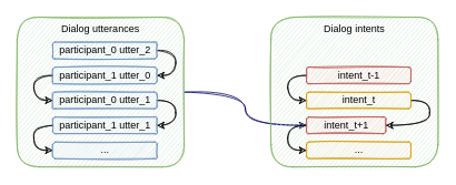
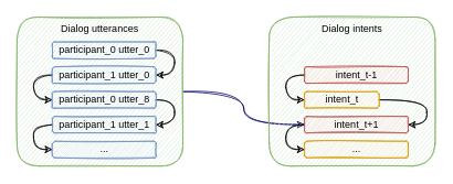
- <mxCell id="5" value="participant_0 utter_2" style="rounded=1;whiteSpace=wrap;html=1;fillColor=#dae8fc;strokeColor=#6c8ebf;sketch=1;" parent="1" vertex="1"><mxGeometry x="62.5" y="50" width="125" height="20" as="geometry" /></mxCell>
+ <mxCell id="5" value="participant_0 utter_0" style="rounded=1;whiteSpace=wrap;html=1;fillColor=#dae8fc;strokeColor=#6c8ebf;sketch=1;" parent="1" vertex="1"><mxGeometry x="62.5" y="50" width="125" height="20" as="geometry" /></mxCell>
- <mxCell id="9" value="participant_0 utter_1" style="rounded=1;whiteSpace=wrap;html=1;fillColor=#dae8fc;strokeColor=#6c8ebf;sketch=1;" parent="1" vertex="1"><mxGeometry x="62.5" y="110" width="125" height="20" as="geometry" /></mxCell>
+ <mxCell id="9" value="participant_0 utter_8" style="rounded=1;whiteSpace=wrap;html=1;fillColor=#dae8fc;strokeColor=#6c8ebf;sketch=1;" parent="1" vertex="1"><mxGeometry x="62.5" y="110" width="125" height="20" as="geometry" /></mxCell>
- <mxCell id="17" value="intent_t" style="rounded=1;whiteSpace=wrap;html=1;fillColor=#ffe6cc;strokeColor=#d79b00;sketch=1;" parent="1" vertex="1"><mxGeometry x="366.5" y="110" width="125" height="20" as="geometry" /></mxCell>
+ <mxCell id="17" value="intent_t" style="rounded=1;whiteSpace=wrap;html=1;fillColor=#ffe6cc;strokeColor=#d79b00;sketch=1;" parent="1" vertex="1"><mxGeometry x="366.5" y="110" width="90" height="20" as="geometry" /></mxCell>
- <mxCell id="19" value="intent_t+1" style="rounded=1;whiteSpace=wrap;html=1;fillColor=#f8cecc;strokeColor=#b85450;sketch=1;" parent="1" vertex="1"><mxGeometry x="366.5" y="140" width="95" height="20" as="geometry" /></mxCell>
+ <mxCell id="19" value="intent_t+1" style="rounded=1;whiteSpace=wrap;html=1;fillColor=#f8cecc;strokeColor=#b85450;sketch=1;" parent="1" vertex="1"><mxGeometry x="366.5" y="140" width="125" height="20" as="geometry" /></mxCell>
